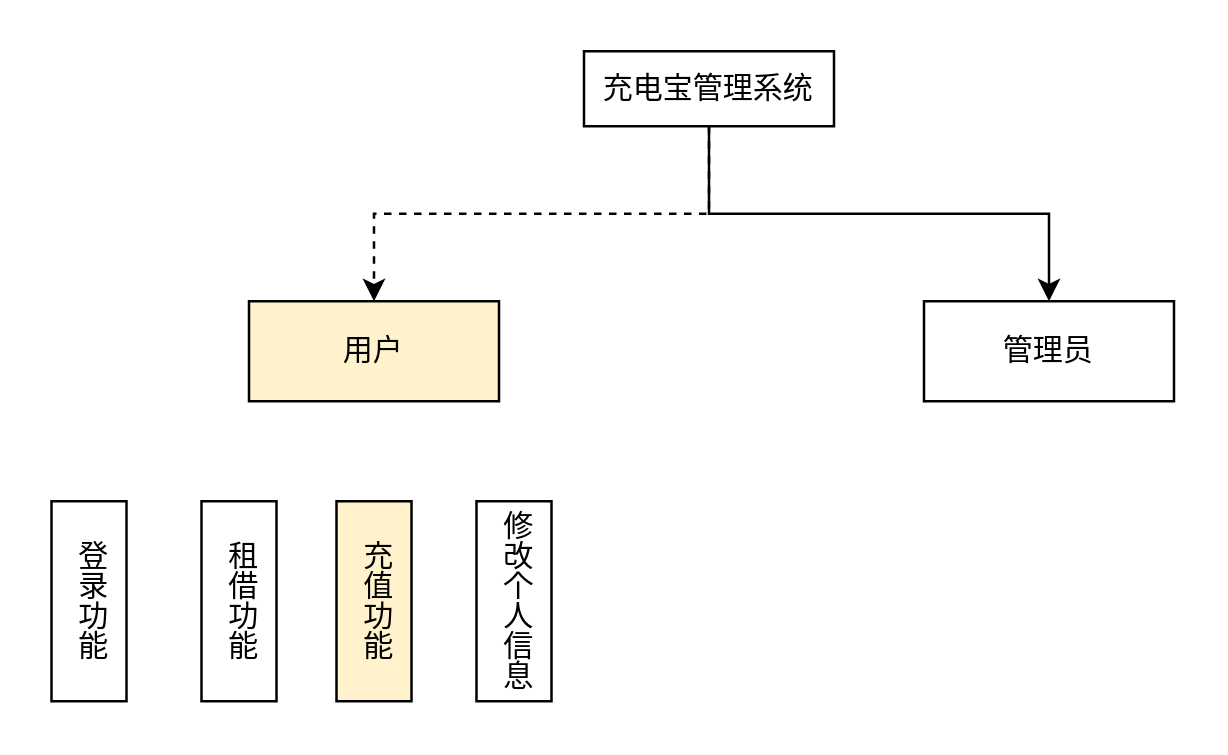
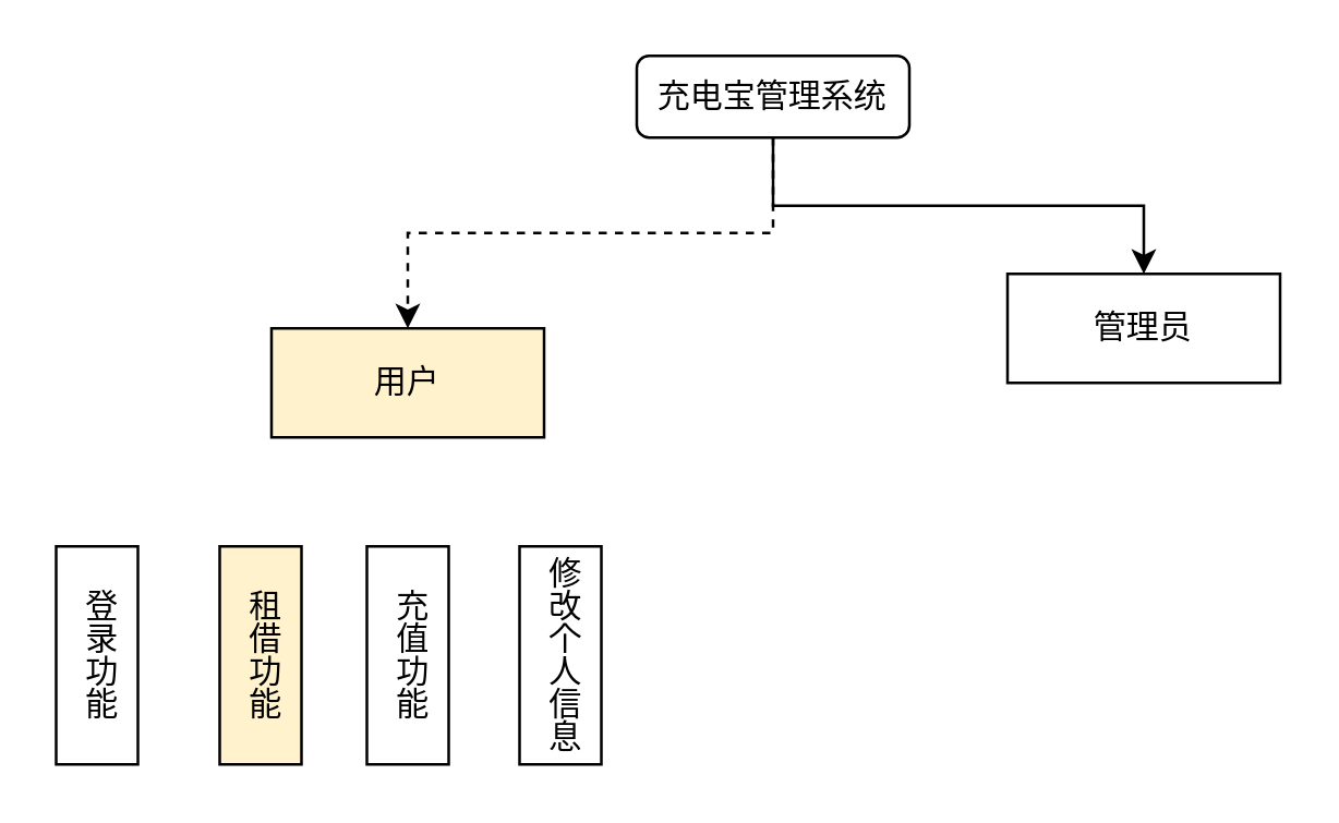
- <mxCell id="4" value="&lt;div&gt;&lt;span style=&quot;background-color: initial;&quot;&gt;充电宝管理系统&lt;/span&gt;&lt;/div&gt;" style="rounded=0;whiteSpace=wrap;html=1;" parent="1" vertex="1"><mxGeometry x="233" y="20" width="100" height="30" as="geometry" /></mxCell>
+ <mxCell id="4" value="&lt;div&gt;&lt;span style=&quot;background-color: initial;&quot;&gt;充电宝管理系统&lt;/span&gt;&lt;/div&gt;" style="whiteSpace=wrap;html=1;rounded=1;" parent="1" vertex="1"><mxGeometry x="233" y="20" width="100" height="30" as="geometry" /></mxCell>
- <mxCell id="6" value="管理员" style="rounded=0;whiteSpace=wrap;html=1;" parent="1" vertex="1"><mxGeometry x="369" y="120" width="100" height="40" as="geometry" /></mxCell>
+ <mxCell id="6" value="管理员" style="rounded=0;whiteSpace=wrap;html=1;" parent="1" vertex="1"><mxGeometry x="369" y="100" width="100" height="40" as="geometry" /></mxCell>
- <mxCell id="8" value="租借功能" style="rounded=0;whiteSpace=wrap;html=1;textDirection=vertical-lr;" vertex="1" parent="1"><mxGeometry x="80" y="200" width="30" height="80" as="geometry" /></mxCell>
+ <mxCell id="8" value="租借功能" style="rounded=0;whiteSpace=wrap;html=1;textDirection=vertical-lr;fillColor=#fff2cc;" vertex="1" parent="1"><mxGeometry x="80" y="200" width="30" height="80" as="geometry" /></mxCell>
- <mxCell id="9" value="充值功能" style="rounded=0;whiteSpace=wrap;html=1;textDirection=vertical-lr;fillColor=#fff2cc;" vertex="1" parent="1"><mxGeometry x="134" y="200" width="30" height="80" as="geometry" /></mxCell>
+ <mxCell id="9" value="充值功能" style="rounded=0;whiteSpace=wrap;html=1;textDirection=vertical-lr;" vertex="1" parent="1"><mxGeometry x="134" y="200" width="30" height="80" as="geometry" /></mxCell>
